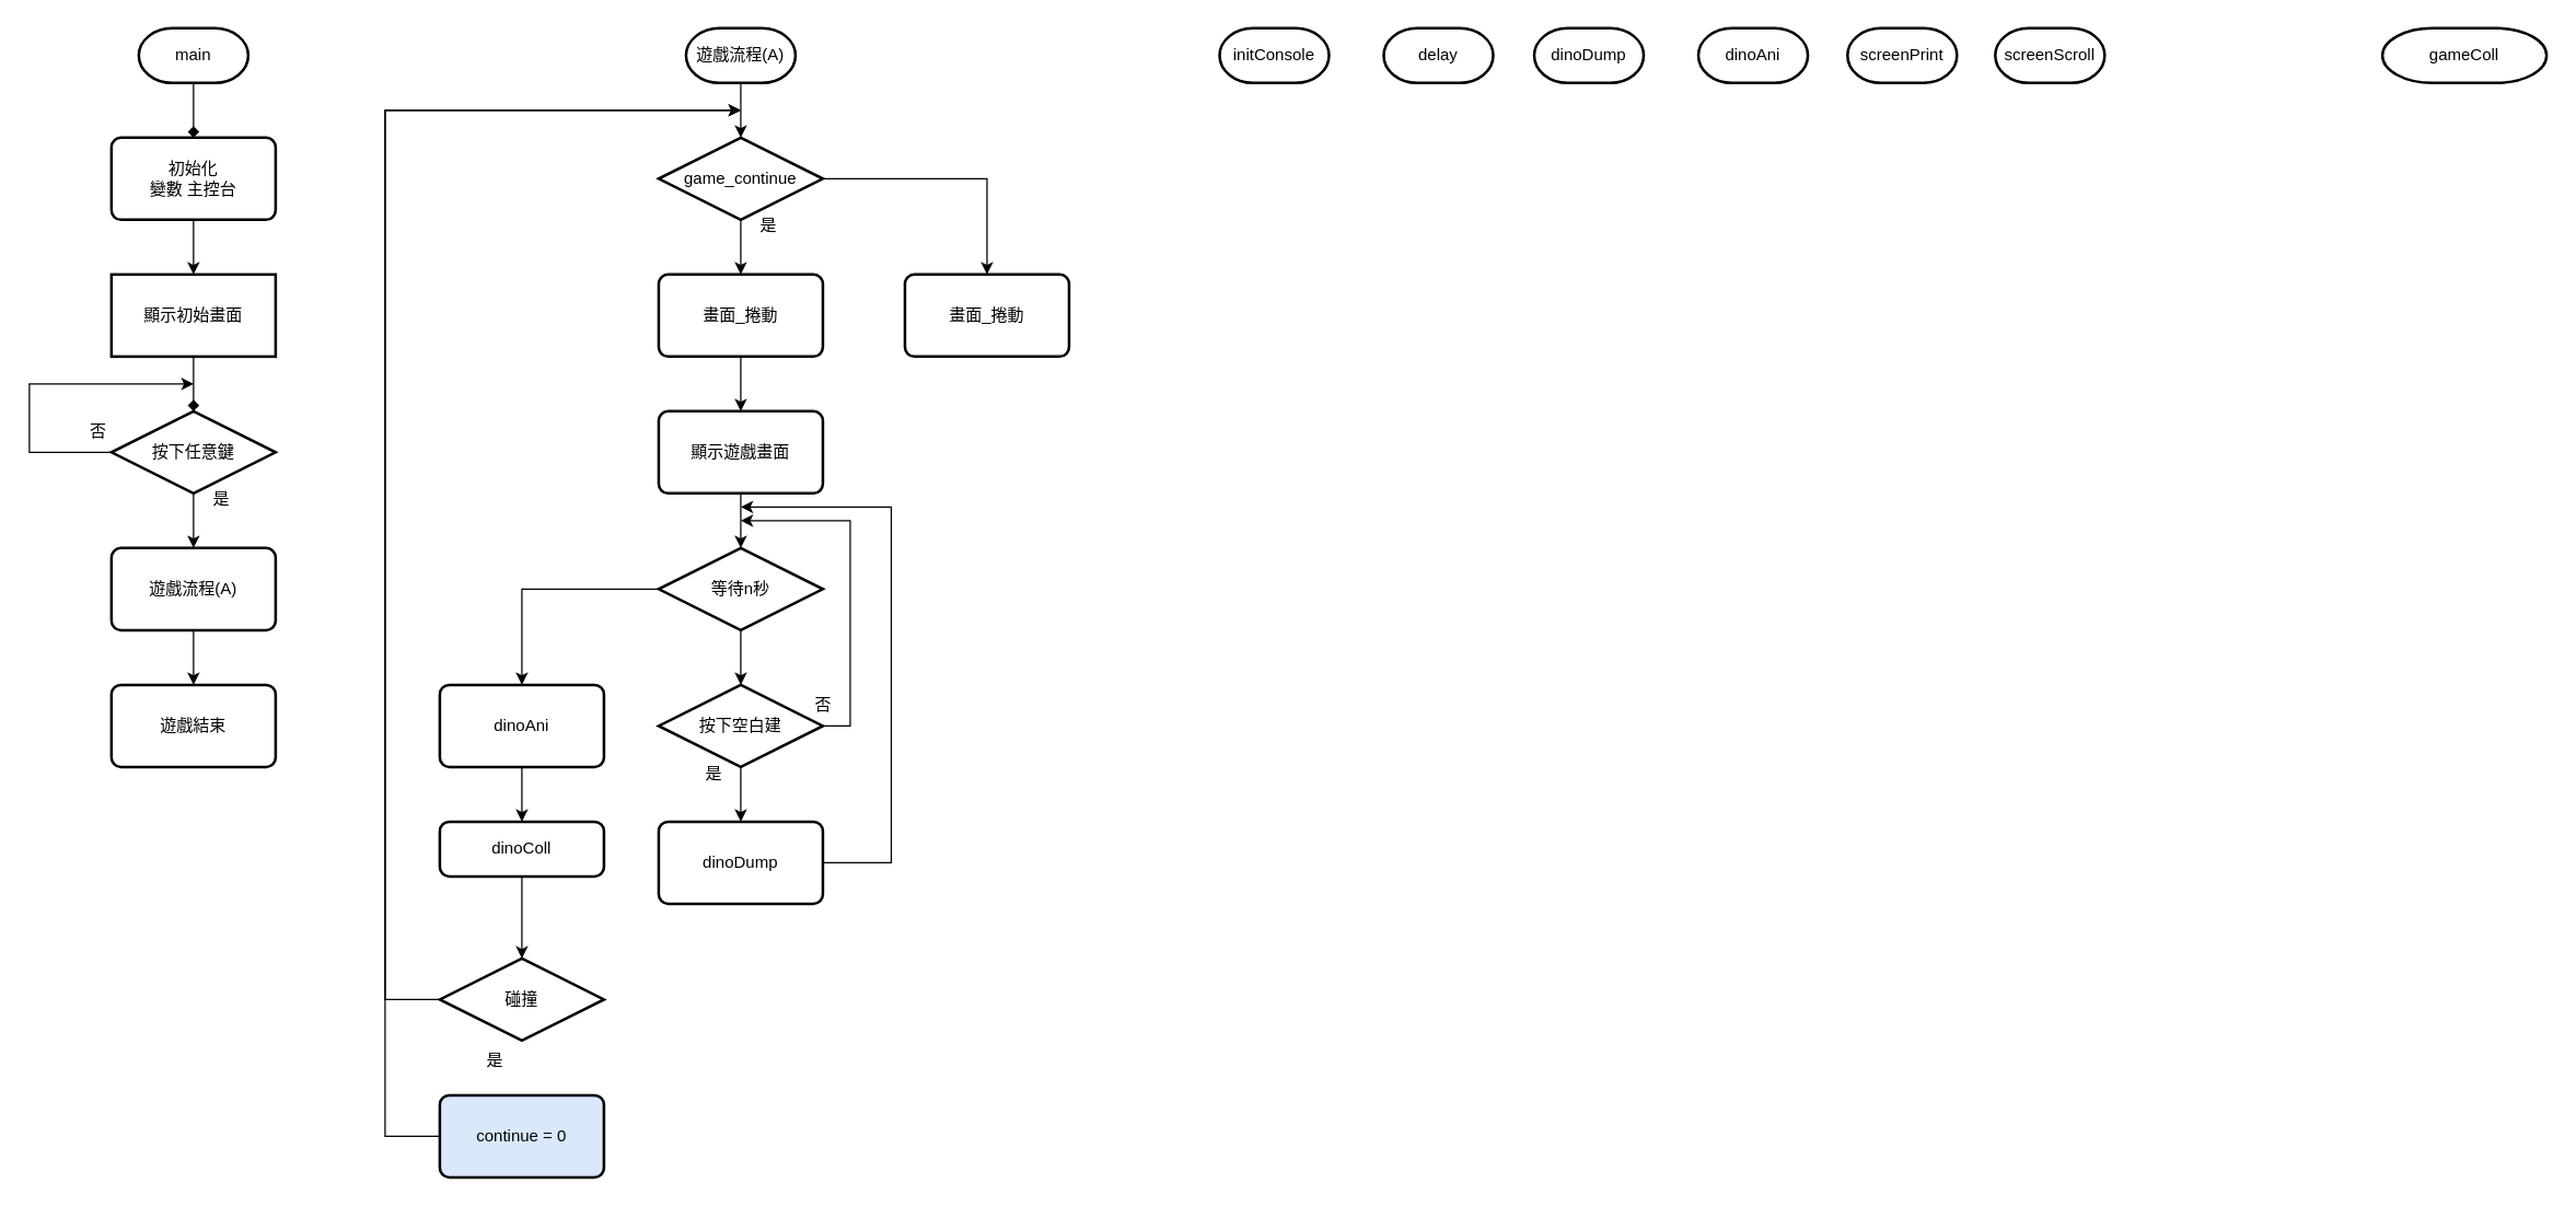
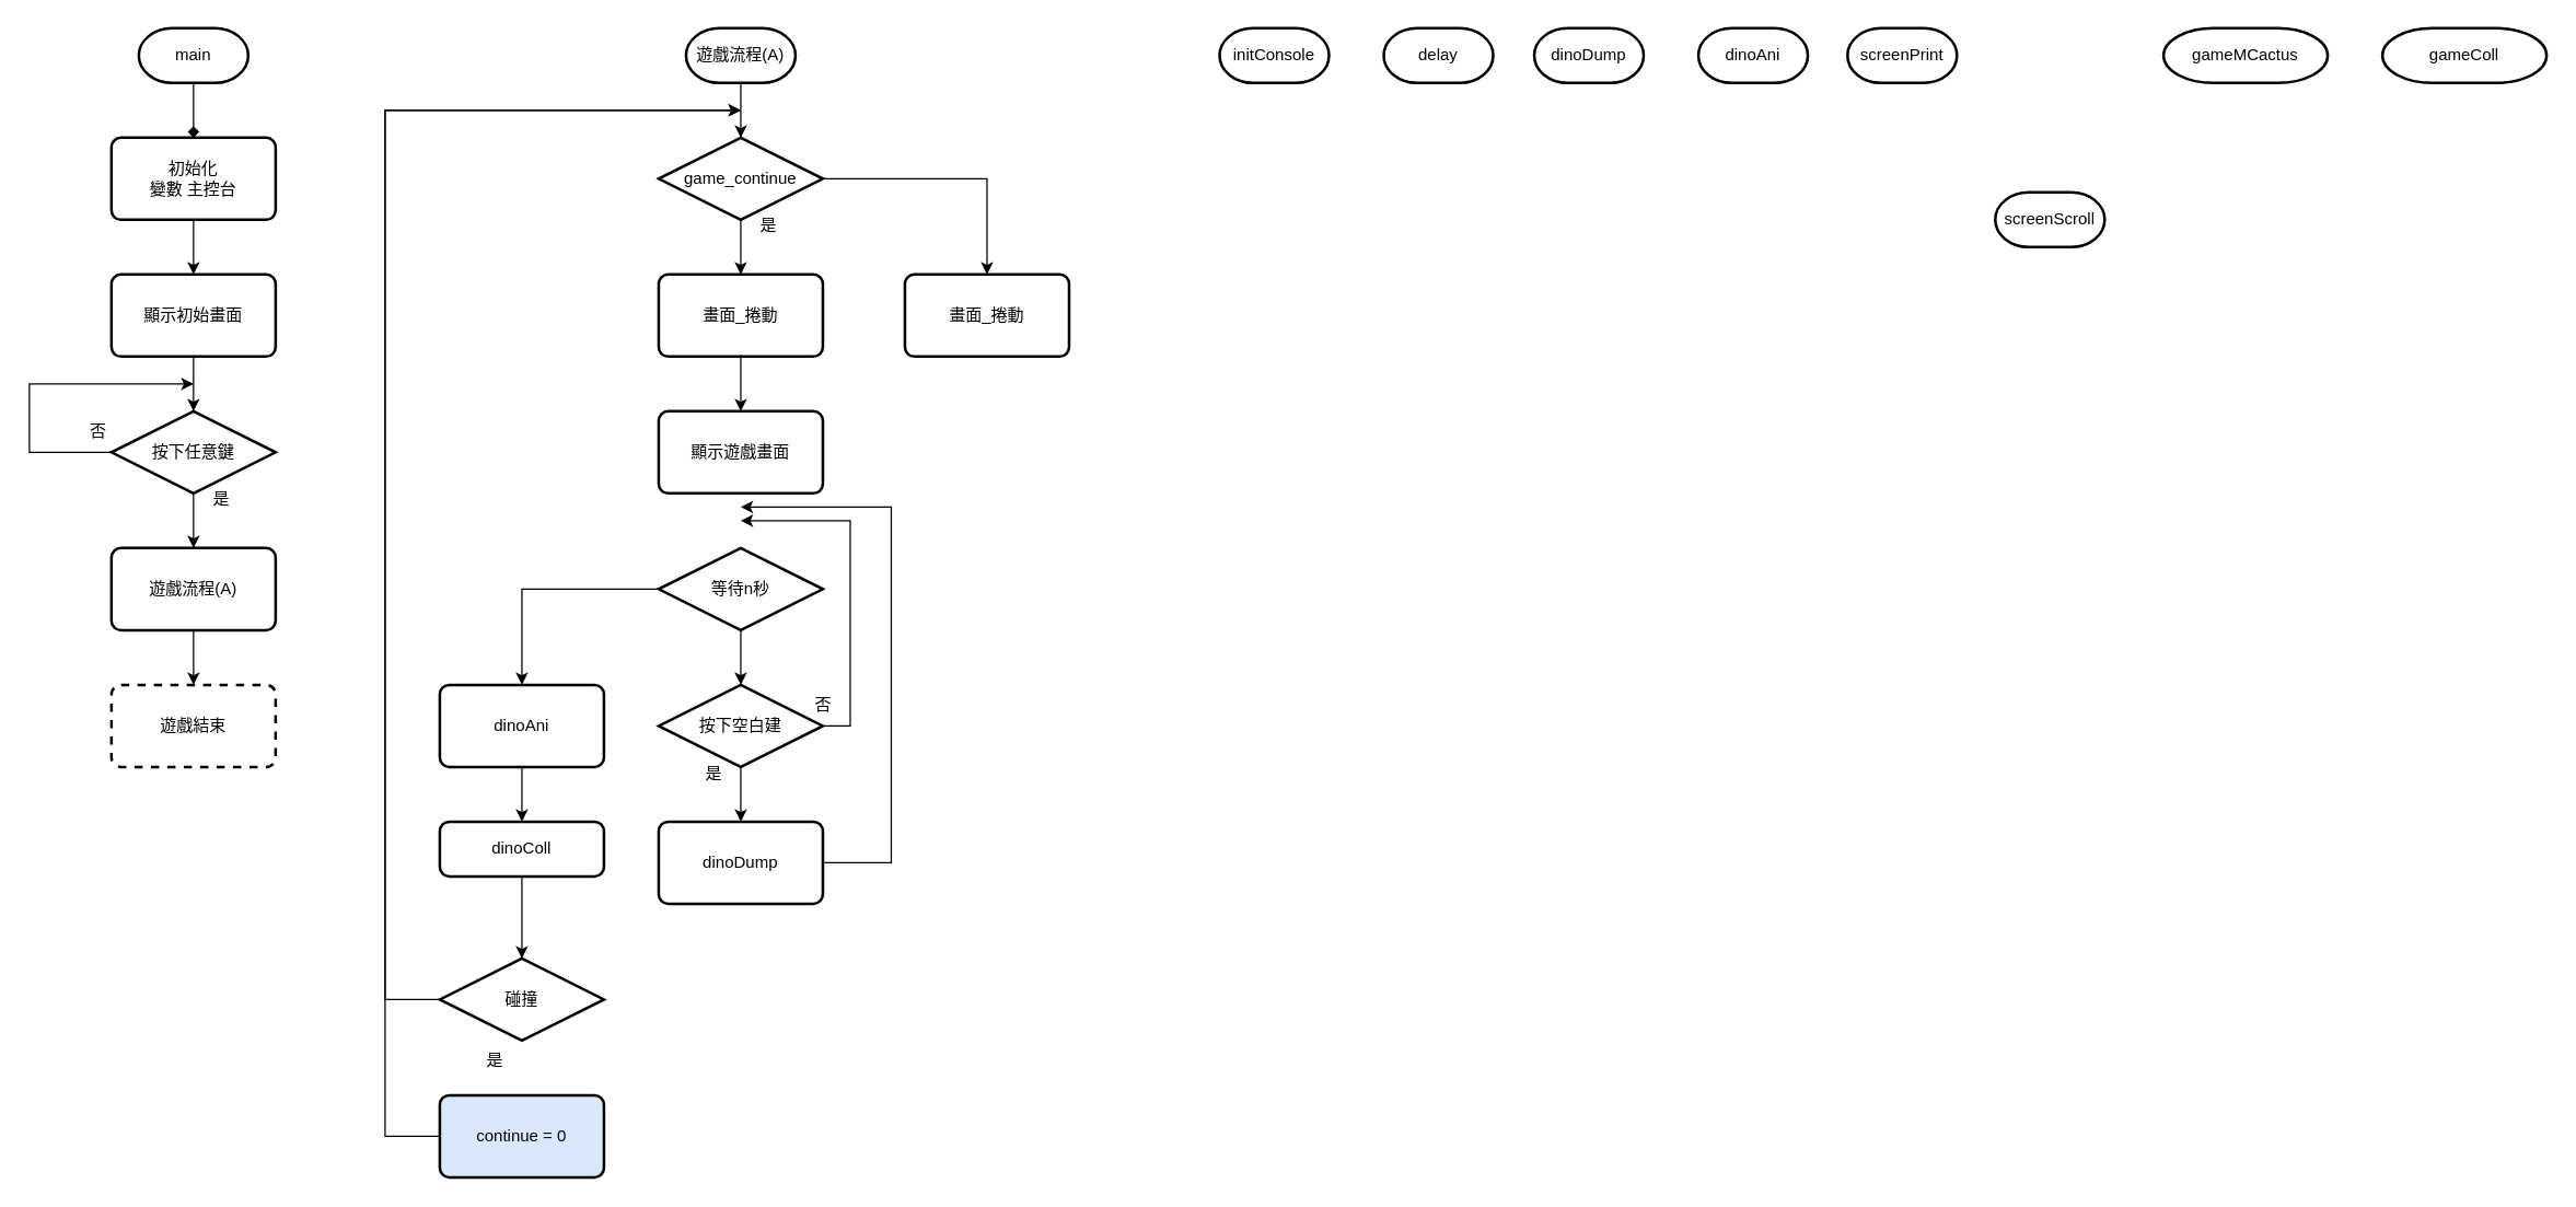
- <mxCell id="19" value="screenScroll" style="strokeWidth=2;html=1;shape=mxgraph.flowchart.terminator;whiteSpace=wrap;" parent="1" vertex="1"><mxGeometry x="1458" y="20" width="80" height="40" as="geometry" /></mxCell>
+ <mxCell id="19" value="screenScroll" style="strokeWidth=2;html=1;shape=mxgraph.flowchart.terminator;whiteSpace=wrap;" parent="1" vertex="1"><mxGeometry x="1458" y="140" width="80" height="40" as="geometry" /></mxCell>
+ <mxCell id="20" value="gameMCactus" style="strokeWidth=2;html=1;shape=mxgraph.flowchart.terminator;whiteSpace=wrap;" parent="1" vertex="1"><mxGeometry x="1581" y="20" width="120" height="40" as="geometry" /></mxCell>
- <mxCell id="10" value="顯示初始畫面" style="whiteSpace=wrap;html=1;absoluteArcSize=1;arcSize=14;strokeWidth=2;rounded=0;" parent="1" vertex="1"><mxGeometry x="80.97" y="200" width="120" height="60" as="geometry" /></mxCell>
+ <mxCell id="10" value="顯示初始畫面" style="rounded=1;whiteSpace=wrap;html=1;absoluteArcSize=1;arcSize=14;strokeWidth=2;" parent="1" vertex="1"><mxGeometry x="80.97" y="200" width="120" height="60" as="geometry" /></mxCell>
- <mxCell id="9" value="" style="edgeStyle=orthogonalEdgeStyle;rounded=0;orthogonalLoop=1;jettySize=auto;html=1;endArrow=diamond;" parent="1" source="10" target="6" edge="1"><mxGeometry relative="1" as="geometry" /></mxCell>
+ <mxCell id="9" value="" style="edgeStyle=orthogonalEdgeStyle;rounded=0;orthogonalLoop=1;jettySize=auto;html=1;" parent="1" source="10" target="6" edge="1"><mxGeometry relative="1" as="geometry" /></mxCell>
- <mxCell id="28" value="" style="edgeStyle=orthogonalEdgeStyle;rounded=0;orthogonalLoop=1;jettySize=auto;html=1;" edge="1" parent="1" source="29" target="36"><mxGeometry relative="1" as="geometry" /></mxCell>
- <mxCell id="15" value="遊戲結束" style="rounded=1;whiteSpace=wrap;html=1;absoluteArcSize=1;arcSize=14;strokeWidth=2;" parent="1" vertex="1"><mxGeometry x="80.97" y="500" width="120" height="60" as="geometry" /></mxCell>
+ <mxCell id="15" value="遊戲結束" style="rounded=1;whiteSpace=wrap;html=1;absoluteArcSize=1;arcSize=14;strokeWidth=2;dashed=1;" parent="1" vertex="1"><mxGeometry x="80.97" y="500" width="120" height="60" as="geometry" /></mxCell>
